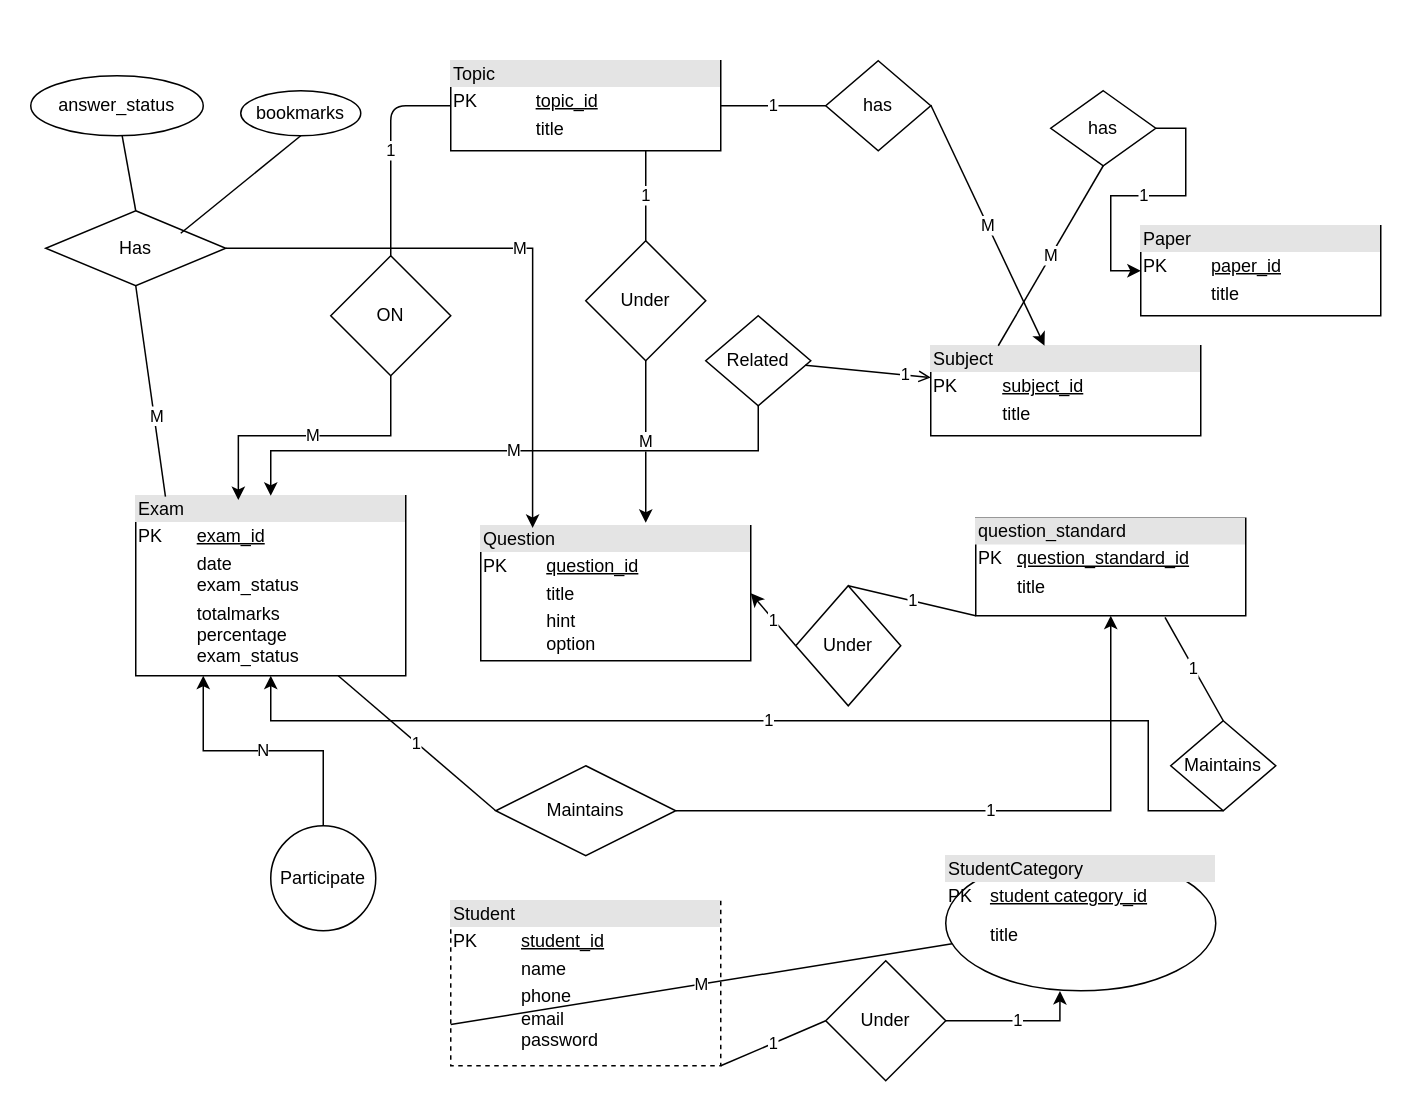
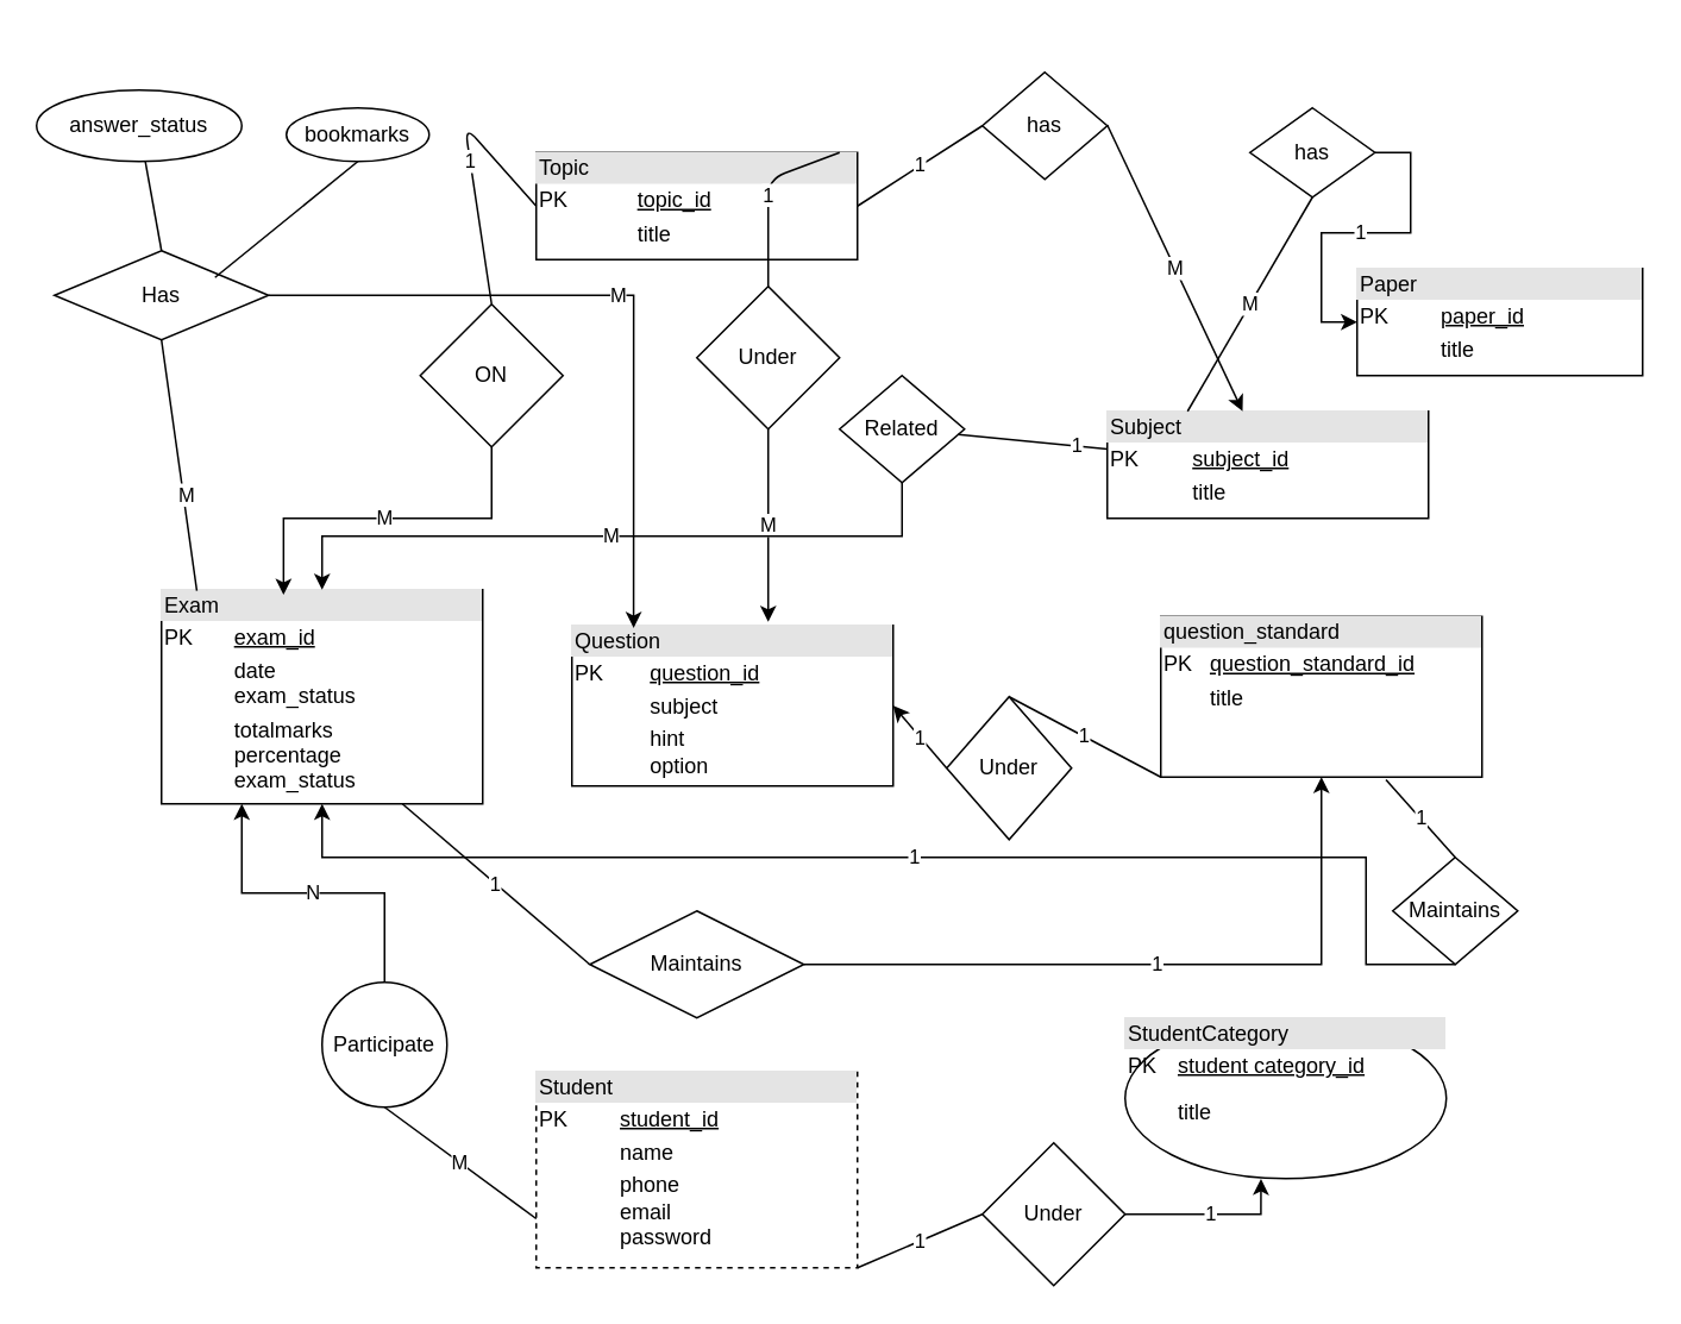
- <mxCell id="4" value="&lt;div style=&quot;box-sizing: border-box ; width: 100% ; background: #e4e4e4 ; padding: 2px&quot;&gt;Topic&lt;/div&gt;&lt;table style=&quot;width: 100% ; font-size: 1em&quot; cellpadding=&quot;2&quot; cellspacing=&quot;0&quot;&gt;&lt;tbody&gt;&lt;tr&gt;&lt;td&gt;PK&lt;/td&gt;&lt;td&gt;&lt;u&gt;topic_id&lt;/u&gt;&lt;/td&gt;&lt;/tr&gt;&lt;tr&gt;&lt;td&gt;&lt;br&gt;&lt;/td&gt;&lt;td&gt;title&lt;/td&gt;&lt;/tr&gt;&lt;tr&gt;&lt;td&gt;&lt;/td&gt;&lt;td&gt;&lt;br&gt;&lt;br&gt;&lt;/td&gt;&lt;/tr&gt;&lt;/tbody&gt;&lt;/table&gt;" style="verticalAlign=top;align=left;overflow=fill;html=1;" parent="1" vertex="1"><mxGeometry x="300" y="40" width="180" height="60" as="geometry" /></mxCell>
+ <mxCell id="4" value="&lt;div style=&quot;box-sizing: border-box ; width: 100% ; background: #e4e4e4 ; padding: 2px&quot;&gt;Topic&lt;/div&gt;&lt;table style=&quot;width: 100% ; font-size: 1em&quot; cellpadding=&quot;2&quot; cellspacing=&quot;0&quot;&gt;&lt;tbody&gt;&lt;tr&gt;&lt;td&gt;PK&lt;/td&gt;&lt;td&gt;&lt;u&gt;topic_id&lt;/u&gt;&lt;/td&gt;&lt;/tr&gt;&lt;tr&gt;&lt;td&gt;&lt;br&gt;&lt;/td&gt;&lt;td&gt;title&lt;/td&gt;&lt;/tr&gt;&lt;tr&gt;&lt;td&gt;&lt;/td&gt;&lt;td&gt;&lt;br&gt;&lt;br&gt;&lt;/td&gt;&lt;/tr&gt;&lt;/tbody&gt;&lt;/table&gt;" style="verticalAlign=top;align=left;overflow=fill;html=1;" parent="1" vertex="1"><mxGeometry x="300" y="85" width="180" height="60" as="geometry" /></mxCell>
- <mxCell id="17" value="ON" style="rhombus;whiteSpace=wrap;html=1;" parent="1" vertex="1"><mxGeometry x="220" y="170" width="80" height="80" as="geometry" /></mxCell>
+ <mxCell id="17" value="ON" style="rhombus;whiteSpace=wrap;html=1;" parent="1" vertex="1"><mxGeometry x="235" y="170" width="80" height="80" as="geometry" /></mxCell>
- <mxCell id="29" value="" style="endArrow=open;html=1;" parent="1" source="28" edge="1" target="3"><mxGeometry width="50" height="50" relative="1" as="geometry"><mxPoint x="640" y="150" as="sourcePoint" /><mxPoint x="690" y="100" as="targetPoint" /></mxGeometry></mxCell>
+ <mxCell id="29" value="" style="endArrow=none;html=1;" parent="1" source="28" edge="1" target="3"><mxGeometry width="50" height="50" relative="1" as="geometry"><mxPoint x="640" y="150" as="sourcePoint" /><mxPoint x="690" y="100" as="targetPoint" /></mxGeometry></mxCell>
- <mxCell id="11" value="&lt;div style=&quot;box-sizing: border-box ; width: 100% ; background: #e4e4e4 ; padding: 2px&quot;&gt;question_standard&lt;/div&gt;&lt;table style=&quot;width: 100% ; font-size: 1em&quot; cellpadding=&quot;2&quot; cellspacing=&quot;0&quot;&gt;&lt;tbody&gt;&lt;tr&gt;&lt;td&gt;PK&lt;/td&gt;&lt;td&gt;&lt;u&gt;question_standard_id&lt;/u&gt;&lt;/td&gt;&lt;/tr&gt;&lt;tr&gt;&lt;td&gt;&lt;br&gt;&lt;/td&gt;&lt;td&gt;title&lt;/td&gt;&lt;/tr&gt;&lt;tr&gt;&lt;td&gt;&lt;/td&gt;&lt;td&gt;&lt;br&gt;&lt;br&gt;&lt;/td&gt;&lt;/tr&gt;&lt;/tbody&gt;&lt;/table&gt;" style="verticalAlign=top;align=left;overflow=fill;html=1;" parent="1" vertex="1"><mxGeometry x="650" y="345" width="180" height="65" as="geometry" /></mxCell>
+ <mxCell id="11" value="&lt;div style=&quot;box-sizing: border-box ; width: 100% ; background: #e4e4e4 ; padding: 2px&quot;&gt;question_standard&lt;/div&gt;&lt;table style=&quot;width: 100% ; font-size: 1em&quot; cellpadding=&quot;2&quot; cellspacing=&quot;0&quot;&gt;&lt;tbody&gt;&lt;tr&gt;&lt;td&gt;PK&lt;/td&gt;&lt;td&gt;&lt;u&gt;question_standard_id&lt;/u&gt;&lt;/td&gt;&lt;/tr&gt;&lt;tr&gt;&lt;td&gt;&lt;br&gt;&lt;/td&gt;&lt;td&gt;title&lt;/td&gt;&lt;/tr&gt;&lt;tr&gt;&lt;td&gt;&lt;/td&gt;&lt;td&gt;&lt;br&gt;&lt;br&gt;&lt;/td&gt;&lt;/tr&gt;&lt;/tbody&gt;&lt;/table&gt;" style="verticalAlign=top;align=left;overflow=fill;html=1;" parent="1" vertex="1"><mxGeometry x="650" y="345" width="180" height="90" as="geometry" /></mxCell>
- <mxCell id="2" value="&lt;div style=&quot;box-sizing: border-box ; width: 100% ; background: #e4e4e4 ; padding: 2px&quot;&gt;Question&lt;/div&gt;&lt;table style=&quot;width: 100% ; font-size: 1em&quot; cellpadding=&quot;2&quot; cellspacing=&quot;0&quot;&gt;&lt;tbody&gt;&lt;tr&gt;&lt;td&gt;PK&lt;/td&gt;&lt;td&gt;&lt;u&gt;question_id&lt;/u&gt;&lt;/td&gt;&lt;/tr&gt;&lt;tr&gt;&lt;td&gt;&lt;br&gt;&lt;/td&gt;&lt;td&gt;title&lt;/td&gt;&lt;/tr&gt;&lt;tr&gt;&lt;td&gt;&lt;/td&gt;&lt;td&gt;hint&lt;br&gt;option&lt;/td&gt;&lt;/tr&gt;&lt;/tbody&gt;&lt;/table&gt;" style="verticalAlign=top;align=left;overflow=fill;html=1;" parent="1" vertex="1"><mxGeometry x="320" y="350" width="180" height="90" as="geometry" /></mxCell>
+ <mxCell id="2" value="&lt;div style=&quot;box-sizing: border-box ; width: 100% ; background: #e4e4e4 ; padding: 2px&quot;&gt;Question&lt;/div&gt;&lt;table style=&quot;width: 100% ; font-size: 1em&quot; cellpadding=&quot;2&quot; cellspacing=&quot;0&quot;&gt;&lt;tbody&gt;&lt;tr&gt;&lt;td&gt;PK&lt;/td&gt;&lt;td&gt;&lt;u&gt;question_id&lt;/u&gt;&lt;/td&gt;&lt;/tr&gt;&lt;tr&gt;&lt;td&gt;&lt;br&gt;&lt;/td&gt;&lt;td&gt;subject&lt;/td&gt;&lt;/tr&gt;&lt;tr&gt;&lt;td&gt;&lt;/td&gt;&lt;td&gt;hint&lt;br&gt;option&lt;/td&gt;&lt;/tr&gt;&lt;/tbody&gt;&lt;/table&gt;" style="verticalAlign=top;align=left;overflow=fill;html=1;" parent="1" vertex="1"><mxGeometry x="320" y="350" width="180" height="90" as="geometry" /></mxCell>
- <mxCell id="33" value="M" style="endArrow=none;html=1;exitX=0;exitY=0.75;exitDx=0;exitDy=0;" parent="1" source="20" target="19" edge="1"><mxGeometry width="50" height="50" relative="1" as="geometry"><mxPoint x="200" y="690" as="sourcePoint" /><mxPoint x="250" y="640" as="targetPoint" /></mxGeometry></mxCell>
+ <mxCell id="33" value="M" style="endArrow=none;html=1;entryX=0.5;entryY=1;entryDx=0;entryDy=0;exitX=0;exitY=0.75;exitDx=0;exitDy=0;" parent="1" source="20" target="32" edge="1"><mxGeometry width="50" height="50" relative="1" as="geometry"><mxPoint x="200" y="690" as="sourcePoint" /><mxPoint x="250" y="640" as="targetPoint" /></mxGeometry></mxCell>
